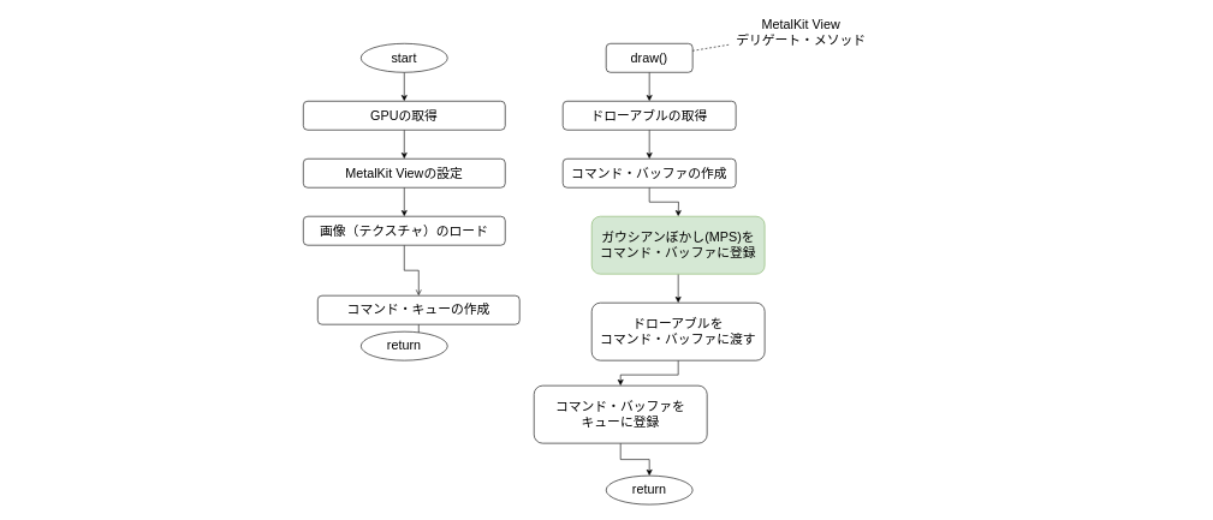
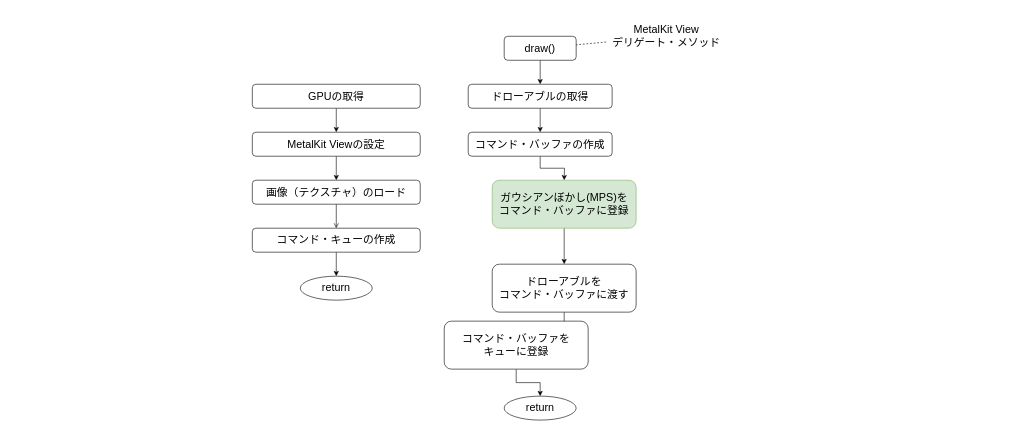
- <mxCell id="28" value="MetalKit View&lt;br style=&quot;font-size: 18px;&quot;&gt;デリゲート・メソッド" style="text;html=1;align=center;verticalAlign=middle;resizable=0;points=[];autosize=1;strokeColor=none;fillColor=none;fontSize=18;" parent="1" vertex="1"><mxGeometry x="1010" y="15" width="200" height="60" as="geometry" /></mxCell>
+ <mxCell id="28" value="MetalKit View&lt;br style=&quot;font-size: 18px;&quot;&gt;デリゲート・メソッド" style="text;html=1;align=center;verticalAlign=middle;resizable=0;points=[];autosize=1;strokeColor=none;fillColor=none;fontSize=18;" parent="1" vertex="1"><mxGeometry x="1010" y="30" width="200" height="60" as="geometry" /></mxCell>
- <mxCell id="7" value="start" style="ellipse;whiteSpace=wrap;html=1;fontSize=18;" parent="1" vertex="1"><mxGeometry x="500" y="60" width="120" height="40" as="geometry" /></mxCell>
- <mxCell id="6" style="edgeStyle=orthogonalEdgeStyle;rounded=0;orthogonalLoop=1;jettySize=auto;html=1;entryX=0.5;entryY=0;entryDx=0;entryDy=0;" parent="1" source="7" target="10" edge="1"><mxGeometry relative="1" as="geometry" /></mxCell>
- <mxCell id="5" value="コマンド・キューの作成" style="rounded=1;whiteSpace=wrap;html=1;fontSize=18;" parent="1" vertex="1"><mxGeometry x="440" y="410" width="280" height="40" as="geometry" /></mxCell>
+ <mxCell id="5" value="コマンド・キューの作成" style="rounded=1;whiteSpace=wrap;html=1;fontSize=18;" parent="1" vertex="1"><mxGeometry x="420" y="380" width="280" height="40" as="geometry" /></mxCell>
- <mxCell id="22" value="ドローアブルを&lt;br&gt;コマンド・バッファに渡す" style="rounded=1;whiteSpace=wrap;html=1;fontSize=18;" parent="1" vertex="1"><mxGeometry x="820" y="420" width="240" height="80" as="geometry" /></mxCell>
+ <mxCell id="22" value="ドローアブルを&lt;br&gt;コマンド・バッファに渡す" style="rounded=1;whiteSpace=wrap;html=1;fontSize=18;" parent="1" vertex="1"><mxGeometry x="820" y="440" width="240" height="80" as="geometry" /></mxCell>
